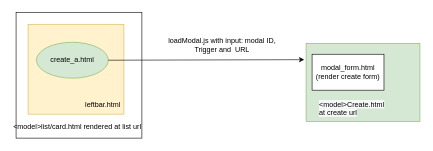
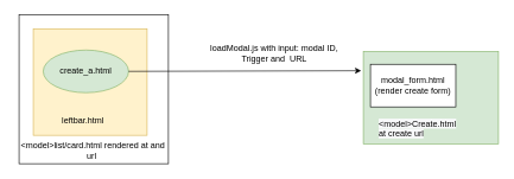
- <mxCell id="11" value="loadModal.js with input: modal ID, Trigger and&amp;nbsp; URL" style="text;html=1;strokeColor=none;fillColor=none;align=center;verticalAlign=middle;whiteSpace=wrap;rounded=0;" parent="1" vertex="1"><mxGeometry x="270" y="65" width="200" height="20" as="geometry" /></mxCell>
+ <mxCell id="11" value="loadModal.js with input: modal ID, Trigger and&amp;nbsp; URL" style="text;html=1;strokeColor=none;fillColor=none;align=center;verticalAlign=middle;whiteSpace=wrap;rounded=0;" parent="1" vertex="1"><mxGeometry x="285" y="65" width="200" height="20" as="geometry" /></mxCell>
- <mxCell id="5" value="leftbar.html" style="text;html=1;strokeColor=none;fillColor=none;align=center;verticalAlign=middle;whiteSpace=wrap;rounded=0;" parent="1" vertex="1"><mxGeometry x="151" y="165" width="40" height="20" as="geometry" /></mxCell>
+ <mxCell id="5" value="leftbar.html" style="text;html=1;strokeColor=none;fillColor=none;align=center;verticalAlign=middle;whiteSpace=wrap;rounded=0;" parent="1" vertex="1"><mxGeometry x="96" y="160" width="40" height="20" as="geometry" /></mxCell>
- <mxCell id="3" value="&amp;lt;model&amp;gt;list/card.html rendered at list url&amp;nbsp;" style="text;html=1;strokeColor=none;fillColor=none;align=center;verticalAlign=middle;whiteSpace=wrap;rounded=0;" parent="1" vertex="1"><mxGeometry x="20" y="202" width="220" height="20" as="geometry" /></mxCell>
+ <mxCell id="3" value="&amp;lt;model&amp;gt;list/card.html rendered at and url&amp;nbsp;" style="text;html=1;strokeColor=none;fillColor=none;align=center;verticalAlign=middle;whiteSpace=wrap;rounded=0;" parent="1" vertex="1"><mxGeometry x="20" y="202" width="220" height="20" as="geometry" /></mxCell>
